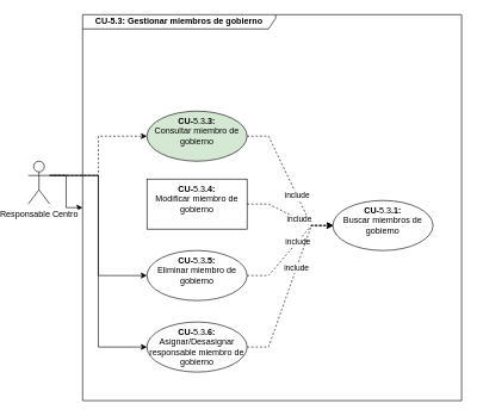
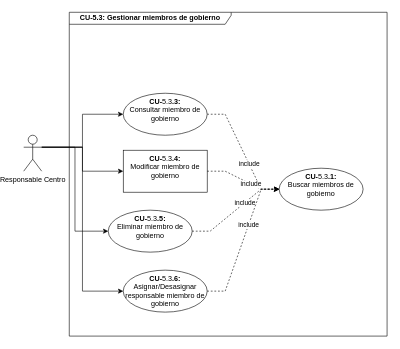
- <mxCell id="2" style="edgeStyle=orthogonalEdgeStyle;rounded=0;orthogonalLoop=1;jettySize=auto;html=1;exitX=1;exitY=0.333;exitDx=0;exitDy=0;exitPerimeter=0;entryX=0;entryY=0.5;entryDx=0;entryDy=0;dashed=1;" parent="1" source="12" target="8" edge="1"><mxGeometry relative="1" as="geometry"><mxPoint x="-59" y="145" as="sourcePoint" /></mxGeometry></mxCell>
+ <mxCell id="2" style="edgeStyle=orthogonalEdgeStyle;rounded=0;orthogonalLoop=1;jettySize=auto;html=1;exitX=1;exitY=0.333;exitDx=0;exitDy=0;exitPerimeter=0;entryX=0;entryY=0.5;entryDx=0;entryDy=0;" parent="1" source="12" target="8" edge="1"><mxGeometry relative="1" as="geometry"><mxPoint x="-59" y="145" as="sourcePoint" /></mxGeometry></mxCell>
- <mxCell id="8" value="&lt;b&gt;CU-&lt;/b&gt;5.3&lt;b&gt;.3: &lt;br&gt;&lt;/b&gt;Consultar miembro de gobierno" style="ellipse;whiteSpace=wrap;html=1;verticalAlign=top;fillColor=#d5e8d4;" parent="1" vertex="1"><mxGeometry x="186" y="155" width="140" height="70" as="geometry" /></mxCell>
+ <mxCell id="8" value="&lt;b&gt;CU-&lt;/b&gt;5.3&lt;b&gt;.3: &lt;br&gt;&lt;/b&gt;Consultar miembro de gobierno" style="ellipse;whiteSpace=wrap;html=1;verticalAlign=top;" parent="1" vertex="1"><mxGeometry x="186" y="155" width="140" height="70" as="geometry" /></mxCell>
- <mxCell id="3" style="edgeStyle=orthogonalEdgeStyle;rounded=0;orthogonalLoop=1;jettySize=auto;html=1;exitX=1;exitY=0.333;exitDx=0;exitDy=0;exitPerimeter=0;" parent="1" source="12" target="4" edge="1"><mxGeometry relative="1" as="geometry"><mxPoint x="-59" y="145" as="sourcePoint" /></mxGeometry></mxCell>
+ <mxCell id="3" style="edgeStyle=orthogonalEdgeStyle;rounded=0;orthogonalLoop=1;jettySize=auto;html=1;exitX=1;exitY=0.333;exitDx=0;exitDy=0;exitPerimeter=0;entryX=0;entryY=0.5;entryDx=0;entryDy=0;" parent="1" source="12" target="9" edge="1"><mxGeometry relative="1" as="geometry"><mxPoint x="-59" y="145" as="sourcePoint" /></mxGeometry></mxCell>
- <mxCell id="13" value="&lt;b&gt;CU-&lt;/b&gt;5.3&lt;b&gt;.5: &lt;br&gt;&lt;/b&gt;Eliminar miembro de gobierno" style="ellipse;whiteSpace=wrap;html=1;verticalAlign=top;" parent="1" vertex="1"><mxGeometry x="186" y="350" width="140" height="70" as="geometry" /></mxCell>
+ <mxCell id="13" value="&lt;b&gt;CU-&lt;/b&gt;5.3&lt;b&gt;.5: &lt;br&gt;&lt;/b&gt;Eliminar miembro de gobierno" style="ellipse;whiteSpace=wrap;html=1;verticalAlign=top;" parent="1" vertex="1"><mxGeometry x="161" y="350" width="140" height="70" as="geometry" /></mxCell>
